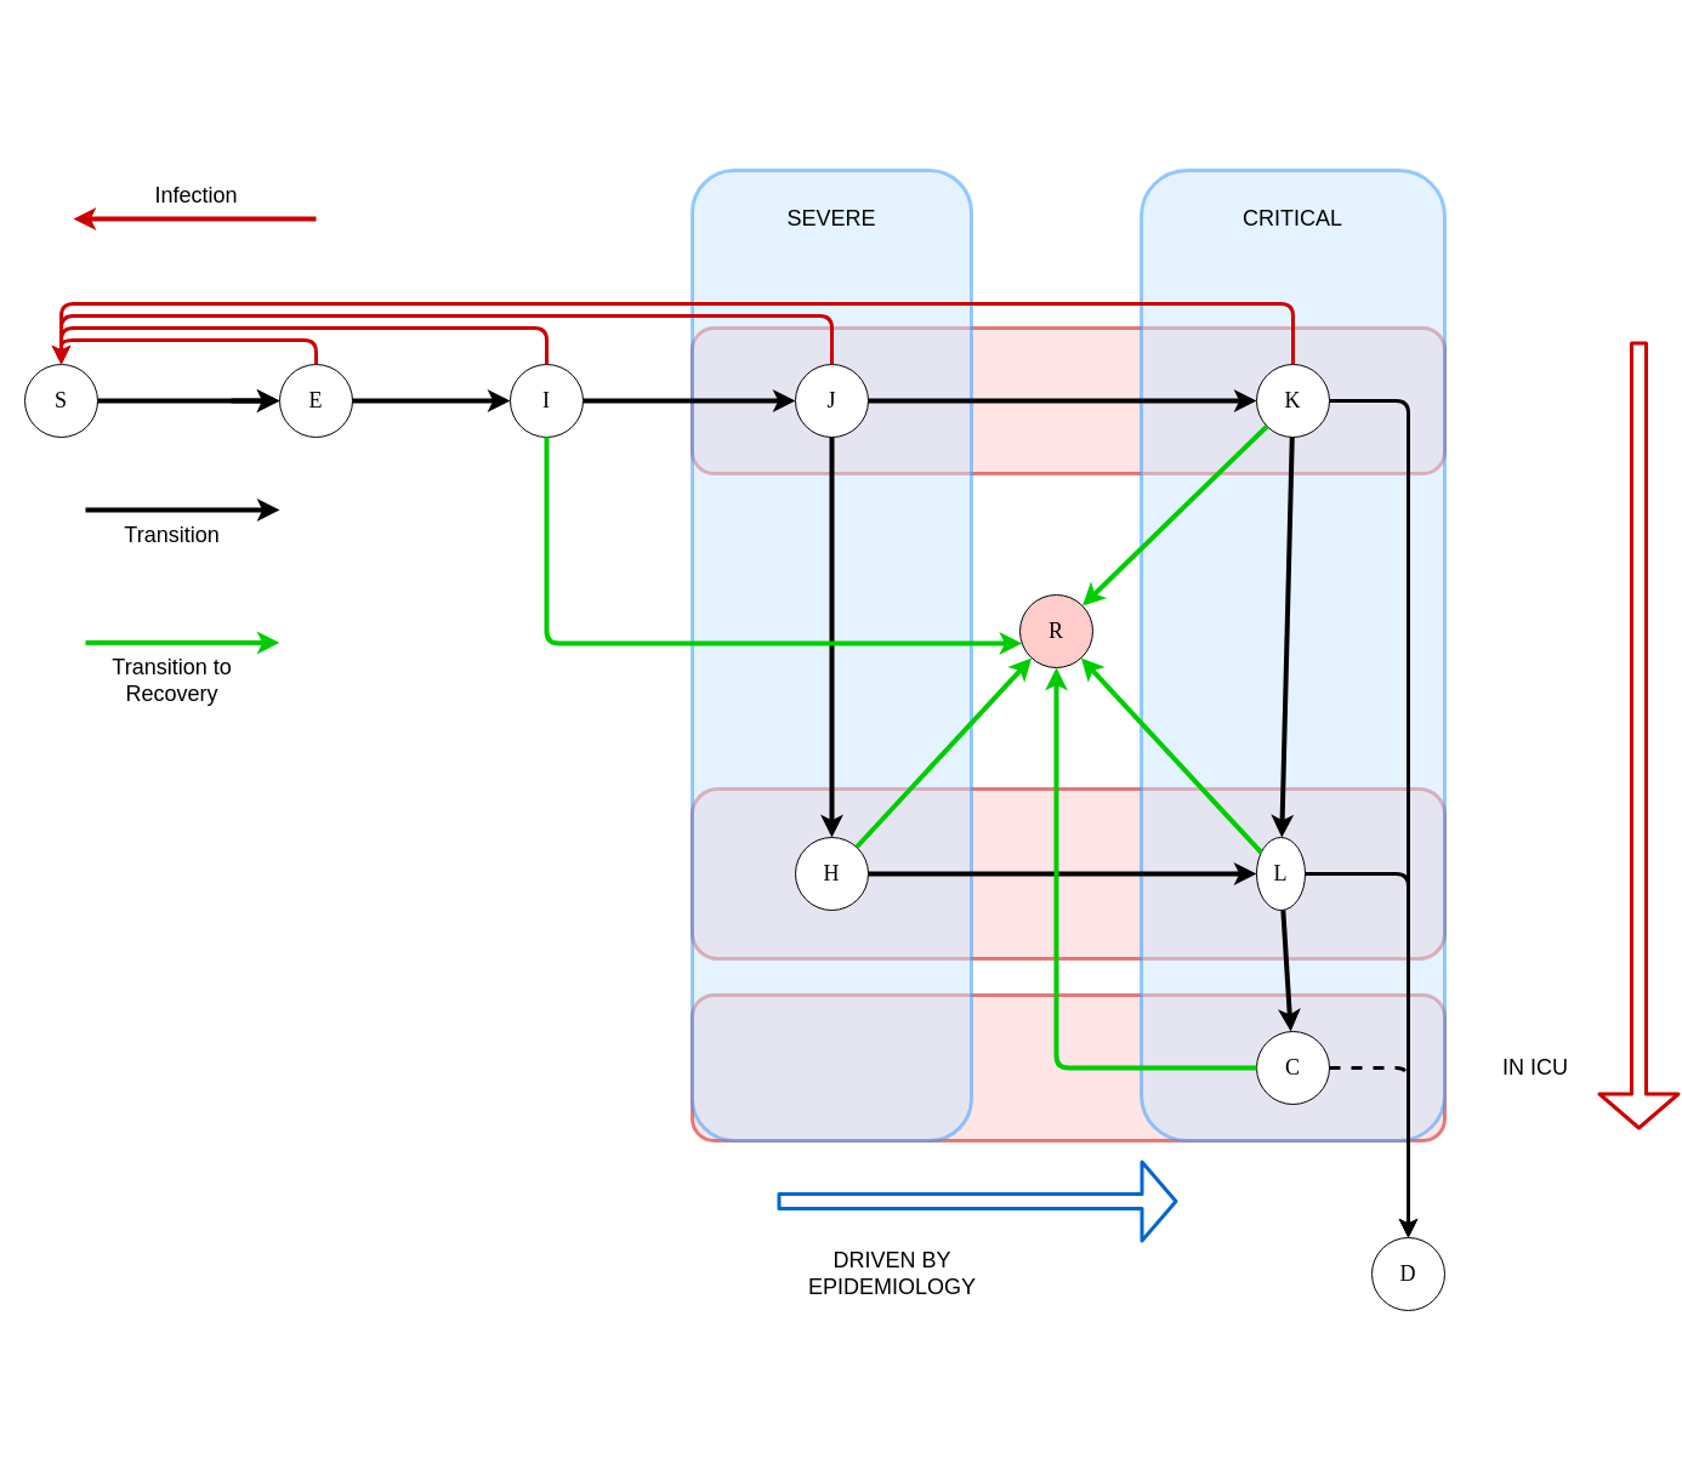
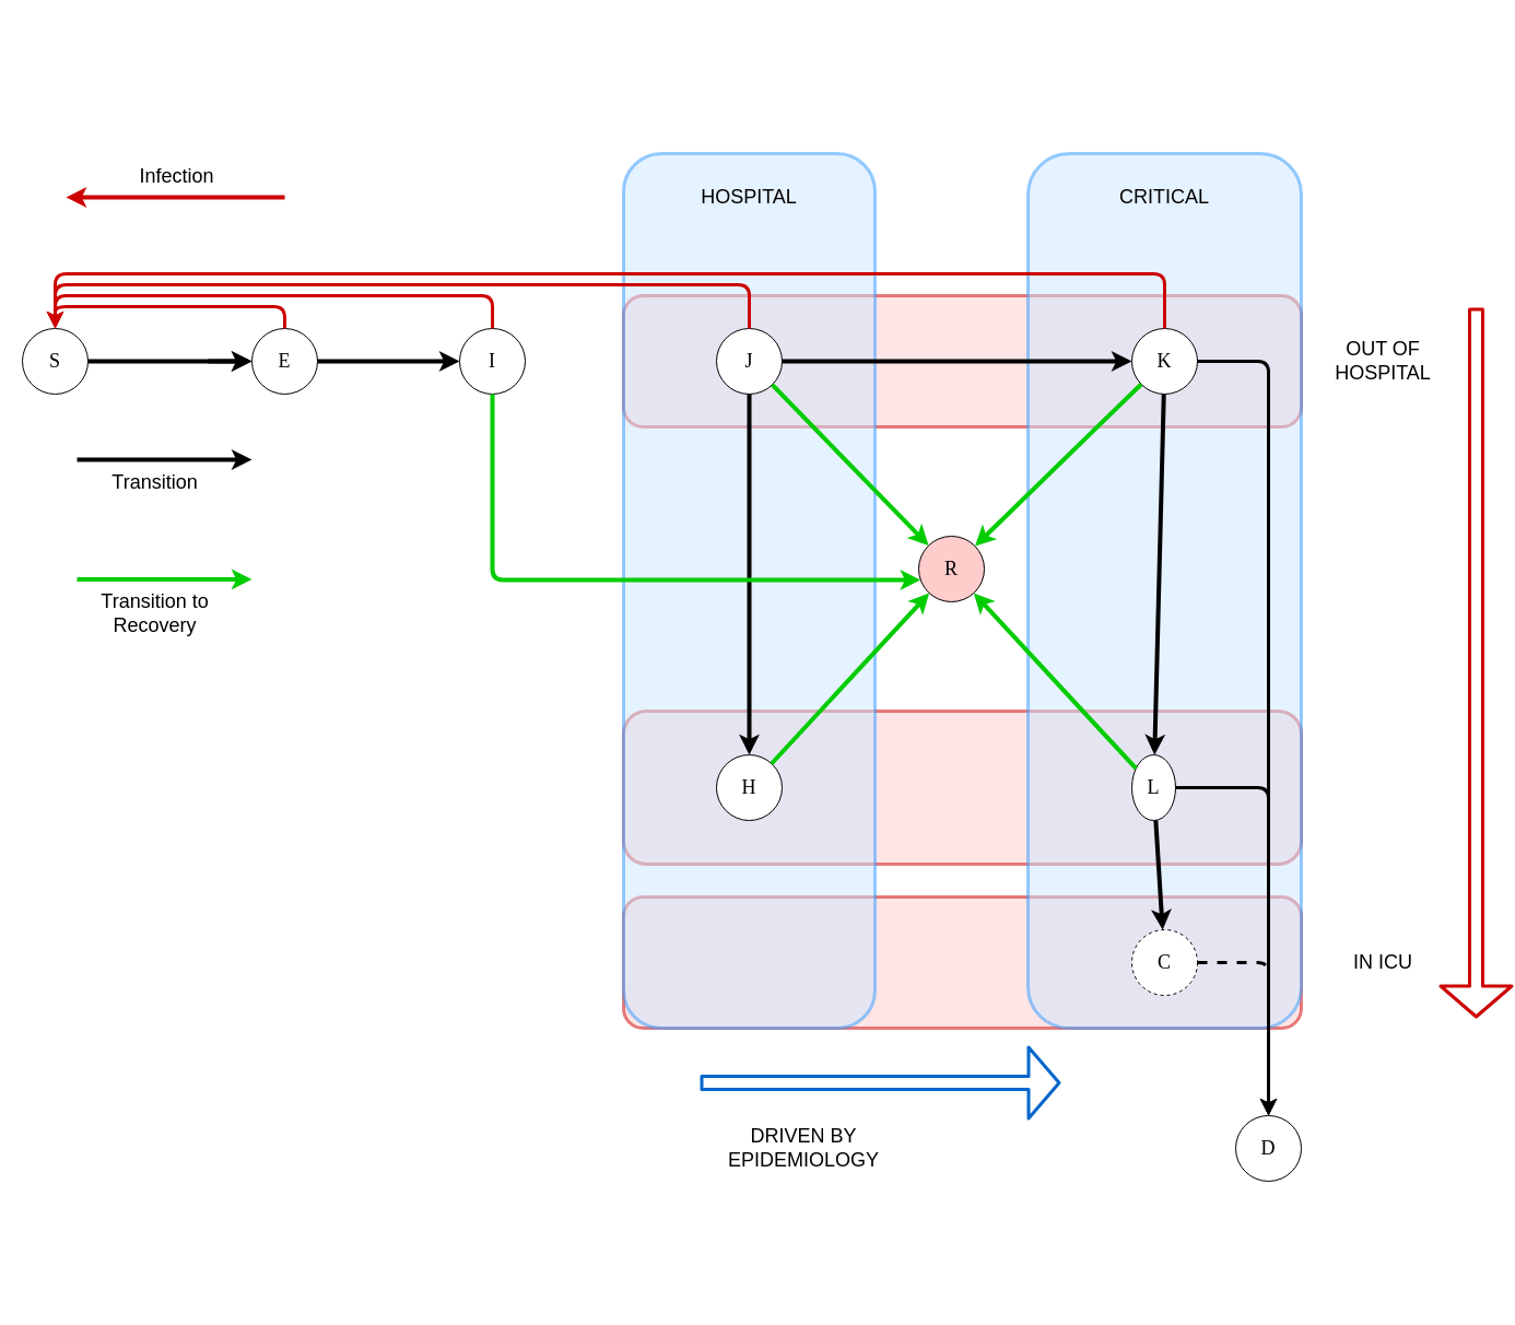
- <mxCell id="27" value="SEVERE" style="text;html=1;strokeColor=none;fillColor=none;align=center;verticalAlign=middle;whiteSpace=wrap;rounded=0;fontSize=18;" parent="1" vertex="1"><mxGeometry x="635" y="160" width="100" height="40" as="geometry" /></mxCell>
+ <mxCell id="27" value="HOSPITAL" style="text;html=1;strokeColor=none;fillColor=none;align=center;verticalAlign=middle;whiteSpace=wrap;rounded=0;fontSize=18;" parent="1" vertex="1"><mxGeometry x="635" y="160" width="100" height="40" as="geometry" /></mxCell>
- <mxCell id="15" value="" style="endArrow=classic;html=1;fontFamily=Verdana;fontSize=18;strokeWidth=4;entryX=0;entryY=0.5;entryDx=0;entryDy=0;" parent="1" source="48" target="9" edge="1"><mxGeometry width="50" height="50" relative="1" as="geometry"><mxPoint x="370" y="370" as="sourcePoint" /><mxPoint x="320" y="380" as="targetPoint" /></mxGeometry></mxCell>
+ <mxCell id="28" value="OUT OF HOSPITAL" style="text;html=1;strokeColor=none;fillColor=none;align=center;verticalAlign=middle;whiteSpace=wrap;rounded=0;fontSize=18;" parent="1" vertex="1"><mxGeometry x="1190" y="300" width="150" height="60" as="geometry" /></mxCell>
+ <mxCell id="41" value="" style="endArrow=classic;html=1;fontFamily=Verdana;fontSize=18;strokeWidth=4;strokeColor=#00CC00;" edge="1" parent="1" source="9" target="34"><mxGeometry width="50" height="50" relative="1" as="geometry"><mxPoint x="480" y="340" as="sourcePoint" /><mxPoint x="630" y="340" as="targetPoint" /></mxGeometry></mxCell>
- <mxCell id="17" value="" style="endArrow=classic;html=1;fontFamily=Verdana;fontSize=18;strokeWidth=4;entryX=0;entryY=0.5;entryDx=0;entryDy=0;exitX=1;exitY=0.5;exitDx=0;exitDy=0;" parent="1" source="10" target="12" edge="1"><mxGeometry width="50" height="50" relative="1" as="geometry"><mxPoint x="600" y="568" as="sourcePoint" /><mxPoint x="671" y="568" as="targetPoint" /></mxGeometry></mxCell>
- <mxCell id="45" value="" style="edgeStyle=segmentEdgeStyle;endArrow=classic;html=1;strokeColor=#00CC00;strokeWidth=4;fontSize=18;rounded=1;" edge="1" parent="1" source="11" target="34"><mxGeometry width="50" height="50" relative="1" as="geometry"><mxPoint x="980" y="720" as="sourcePoint" /><mxPoint x="735" y="780" as="targetPoint" /></mxGeometry></mxCell>
- <mxCell id="11" value="C" style="ellipse;whiteSpace=wrap;html=1;aspect=fixed;fontFamily=Verdana;fontSize=18;" parent="1" vertex="1"><mxGeometry x="1035" y="850" width="60" height="60" as="geometry" /></mxCell>
+ <mxCell id="11" value="C" style="ellipse;whiteSpace=wrap;html=1;aspect=fixed;fontFamily=Verdana;fontSize=18;dashed=1;" parent="1" vertex="1"><mxGeometry x="1035" y="850" width="60" height="60" as="geometry" /></mxCell>
